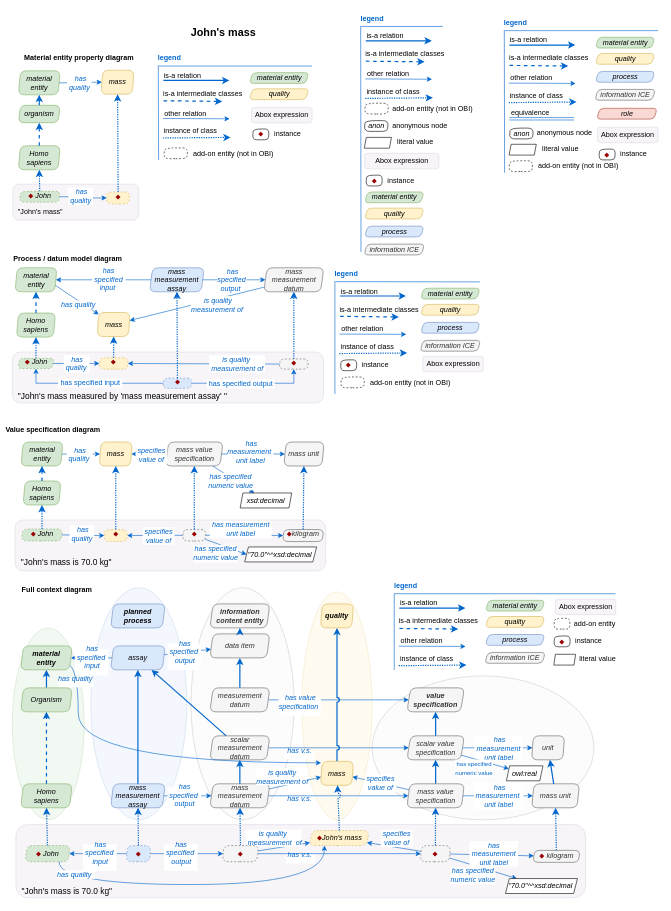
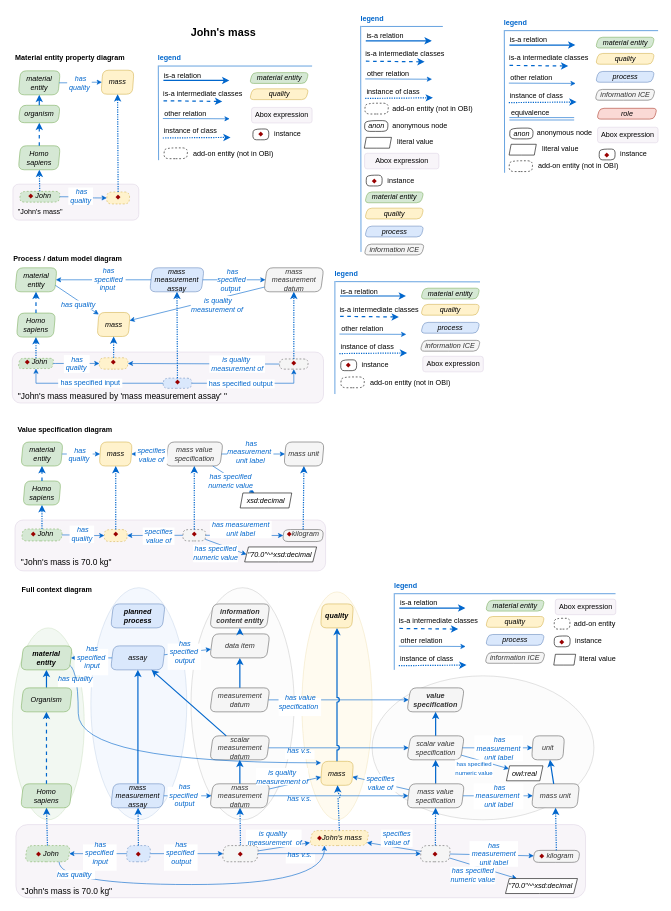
- <mxCell id="143" value="&lt;b&gt;Material entity property diagram&lt;/b&gt;" style="text;html=1;resizable=0;points=[];autosize=1;align=left;verticalAlign=top;spacingTop=-4;" parent="1" vertex="1"><mxGeometry x="38" y="85.5" width="200" height="20" as="geometry" /></mxCell>
+ <mxCell id="143" value="&lt;b&gt;Material entity property diagram&lt;/b&gt;" style="text;html=1;resizable=0;points=[];autosize=1;align=left;verticalAlign=top;spacingTop=-4;" parent="1" vertex="1"><mxGeometry x="23" y="85.5" width="200" height="20" as="geometry" /></mxCell>
- <mxCell id="132" value="&lt;b&gt;Value specification diagram&lt;/b&gt;" style="text;html=1;resizable=0;points=[];autosize=1;align=left;verticalAlign=top;spacingTop=-4;" parent="1" vertex="1"><mxGeometry x="6.5" y="706" width="170" height="20" as="geometry" /></mxCell>
+ <mxCell id="132" value="&lt;b&gt;Value specification diagram&lt;/b&gt;" style="text;html=1;resizable=0;points=[];autosize=1;align=left;verticalAlign=top;spacingTop=-4;" parent="1" vertex="1"><mxGeometry x="26.5" y="706" width="170" height="20" as="geometry" /></mxCell>
